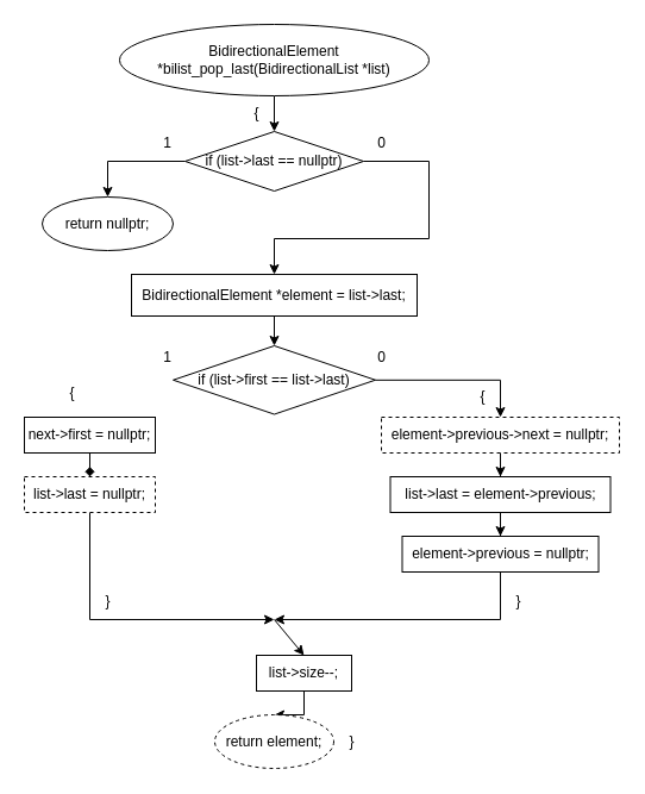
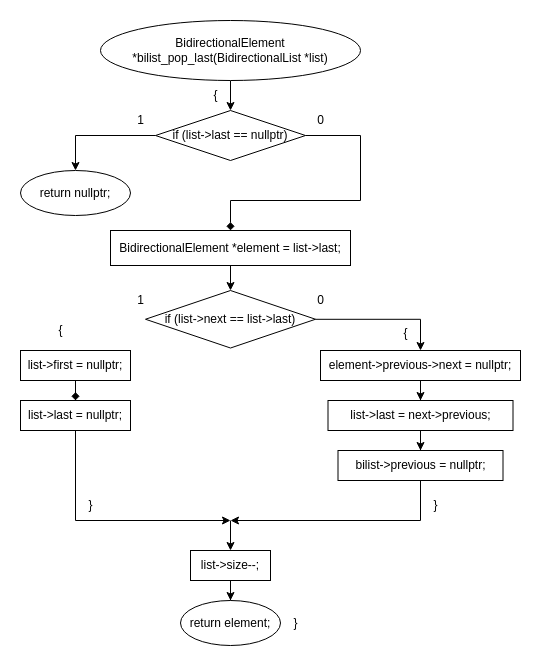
- <mxCell id="7" value="return nullptr;" style="ellipse;whiteSpace=wrap;html=1;" parent="1" vertex="1"><mxGeometry x="35" y="165" width="110" height="45" as="geometry" /></mxCell>
+ <mxCell id="7" value="return nullptr;" style="ellipse;whiteSpace=wrap;html=1;" parent="1" vertex="1"><mxGeometry x="20" y="170" width="110" height="45" as="geometry" /></mxCell>
- <mxCell id="5" value="" style="edgeStyle=orthogonalEdgeStyle;rounded=0;orthogonalLoop=1;jettySize=auto;html=1;entryX=0.5;entryY=0;entryDx=0;entryDy=0;" parent="1" source="6" target="9" edge="1"><mxGeometry relative="1" as="geometry"><Array as="points"><mxPoint x="360" y="135" /><mxPoint x="360" y="200" /><mxPoint x="230" y="200" /></Array></mxGeometry></mxCell>
+ <mxCell id="5" value="" style="edgeStyle=orthogonalEdgeStyle;rounded=0;orthogonalLoop=1;jettySize=auto;html=1;entryX=0.5;entryY=0;entryDx=0;entryDy=0;endArrow=diamond;" parent="1" source="6" target="9" edge="1"><mxGeometry relative="1" as="geometry"><Array as="points"><mxPoint x="360" y="135" /><mxPoint x="360" y="200" /><mxPoint x="230" y="200" /></Array></mxGeometry></mxCell>
- <mxCell id="13" value="if (list-&amp;gt;first == list-&amp;gt;last)" style="rhombus;whiteSpace=wrap;html=1;" parent="1" vertex="1"><mxGeometry x="145" y="290" width="170" height="57.5" as="geometry" /></mxCell>
+ <mxCell id="13" value="if (list-&amp;gt;next == list-&amp;gt;last)" style="rhombus;whiteSpace=wrap;html=1;" parent="1" vertex="1"><mxGeometry x="145" y="290" width="170" height="57.5" as="geometry" /></mxCell>
- <mxCell id="15" value="next-&amp;gt;first = nullptr;" style="whiteSpace=wrap;html=1;" parent="1" vertex="1"><mxGeometry x="20" y="350" width="110" height="30" as="geometry" /></mxCell>
+ <mxCell id="15" value="list-&amp;gt;first = nullptr;" style="whiteSpace=wrap;html=1;" parent="1" vertex="1"><mxGeometry x="20" y="350" width="110" height="30" as="geometry" /></mxCell>
- <mxCell id="23" value="element-&amp;gt;previous-&amp;gt;next = nullptr;" style="whiteSpace=wrap;html=1;dashed=1;" parent="1" vertex="1"><mxGeometry x="320" y="350" width="200" height="30" as="geometry" /></mxCell>
+ <mxCell id="23" value="element-&amp;gt;previous-&amp;gt;next = nullptr;" style="whiteSpace=wrap;html=1;" parent="1" vertex="1"><mxGeometry x="320" y="350" width="200" height="30" as="geometry" /></mxCell>
- <mxCell id="17" value="list-&amp;gt;last = nullptr;" style="whiteSpace=wrap;html=1;dashed=1;" parent="1" vertex="1"><mxGeometry x="20" y="400" width="110" height="30" as="geometry" /></mxCell>
+ <mxCell id="17" value="list-&amp;gt;last = nullptr;" style="whiteSpace=wrap;html=1;" parent="1" vertex="1"><mxGeometry x="20" y="400" width="110" height="30" as="geometry" /></mxCell>
- <mxCell id="25" value="list-&amp;gt;last = element-&amp;gt;previous;" style="whiteSpace=wrap;html=1;" parent="1" vertex="1"><mxGeometry x="327.5" y="400" width="185" height="30" as="geometry" /></mxCell>
+ <mxCell id="25" value="list-&amp;gt;last = next-&amp;gt;previous;" style="whiteSpace=wrap;html=1;" parent="1" vertex="1"><mxGeometry x="327.5" y="400" width="185" height="30" as="geometry" /></mxCell>
- <mxCell id="28" value="element-&amp;gt;previous = nullptr;" style="whiteSpace=wrap;html=1;" parent="1" vertex="1"><mxGeometry x="337.5" y="450" width="165" height="30" as="geometry" /></mxCell>
+ <mxCell id="28" value="bilist-&amp;gt;previous = nullptr;" style="whiteSpace=wrap;html=1;" parent="1" vertex="1"><mxGeometry x="337.5" y="450" width="165" height="30" as="geometry" /></mxCell>
- <mxCell id="32" value="list-&amp;gt;size--;" style="whiteSpace=wrap;html=1;" parent="1" vertex="1"><mxGeometry x="215" y="550" width="80" height="30" as="geometry" /></mxCell>
+ <mxCell id="32" value="list-&amp;gt;size--;" style="whiteSpace=wrap;html=1;" parent="1" vertex="1"><mxGeometry x="190" y="550" width="80" height="30" as="geometry" /></mxCell>
- <mxCell id="34" value="return element;" style="ellipse;whiteSpace=wrap;html=1;dashed=1;" parent="1" vertex="1"><mxGeometry x="180" y="600" width="100" height="45" as="geometry" /></mxCell>
+ <mxCell id="34" value="return element;" style="ellipse;whiteSpace=wrap;html=1;" parent="1" vertex="1"><mxGeometry x="180" y="600" width="100" height="45" as="geometry" /></mxCell>
